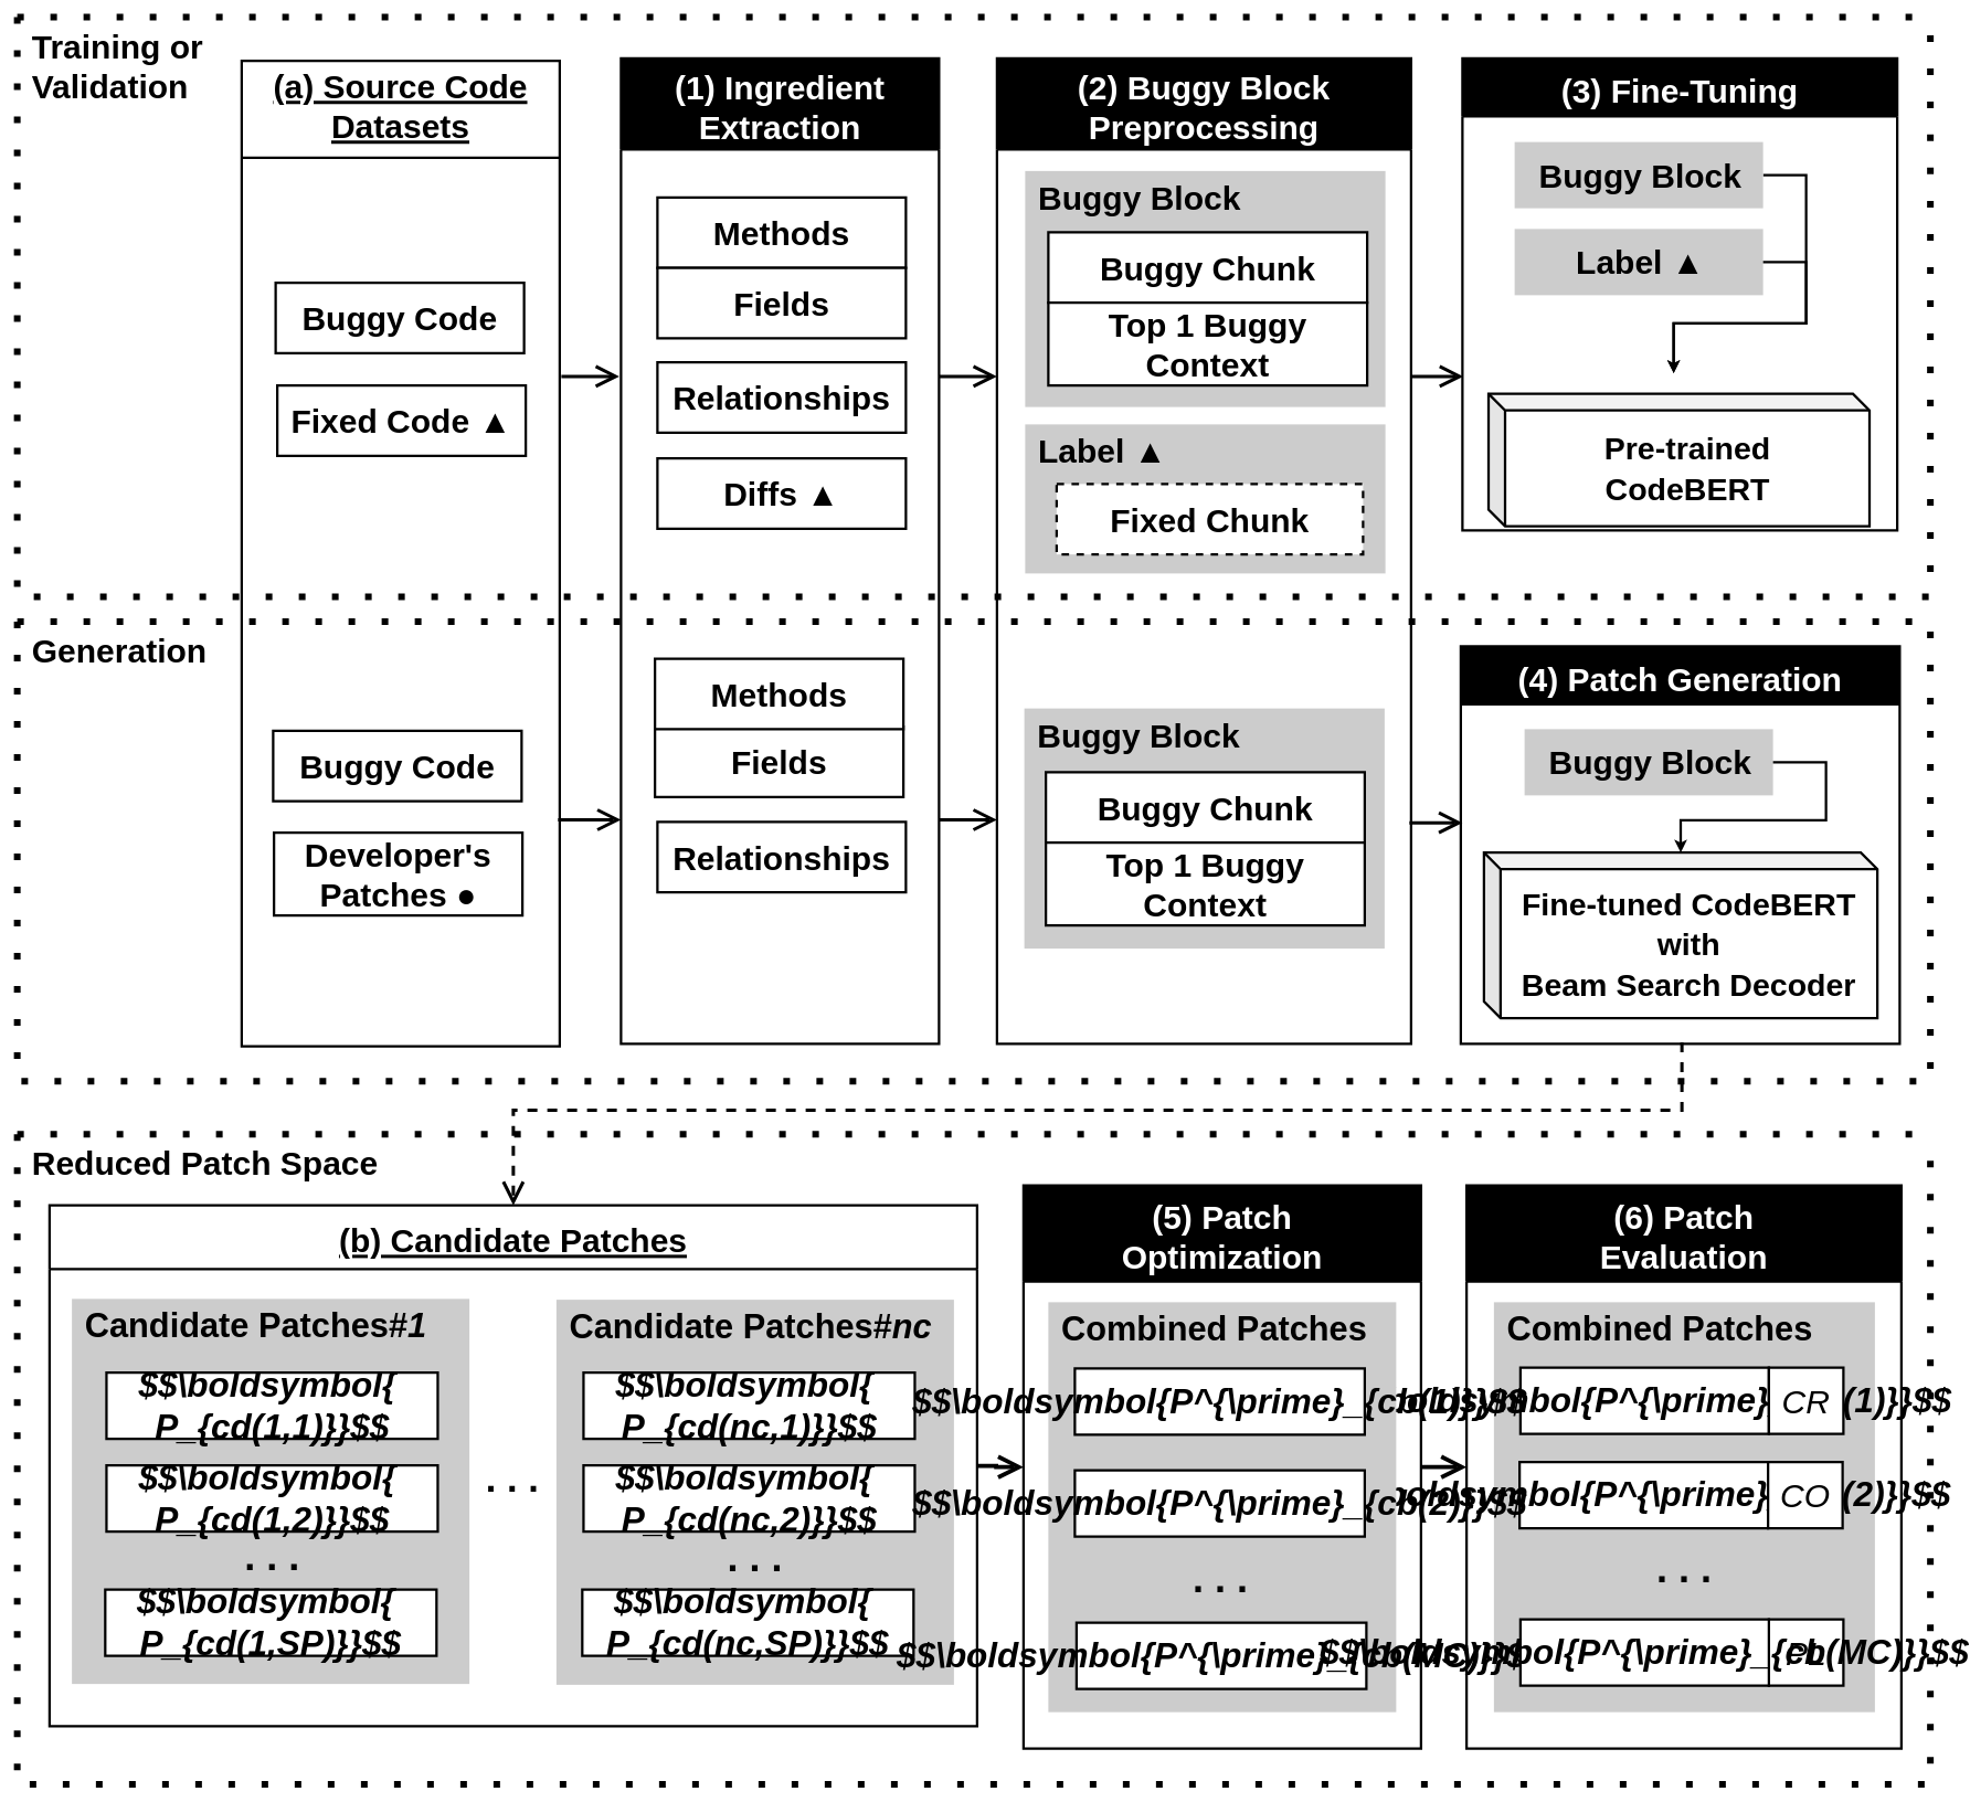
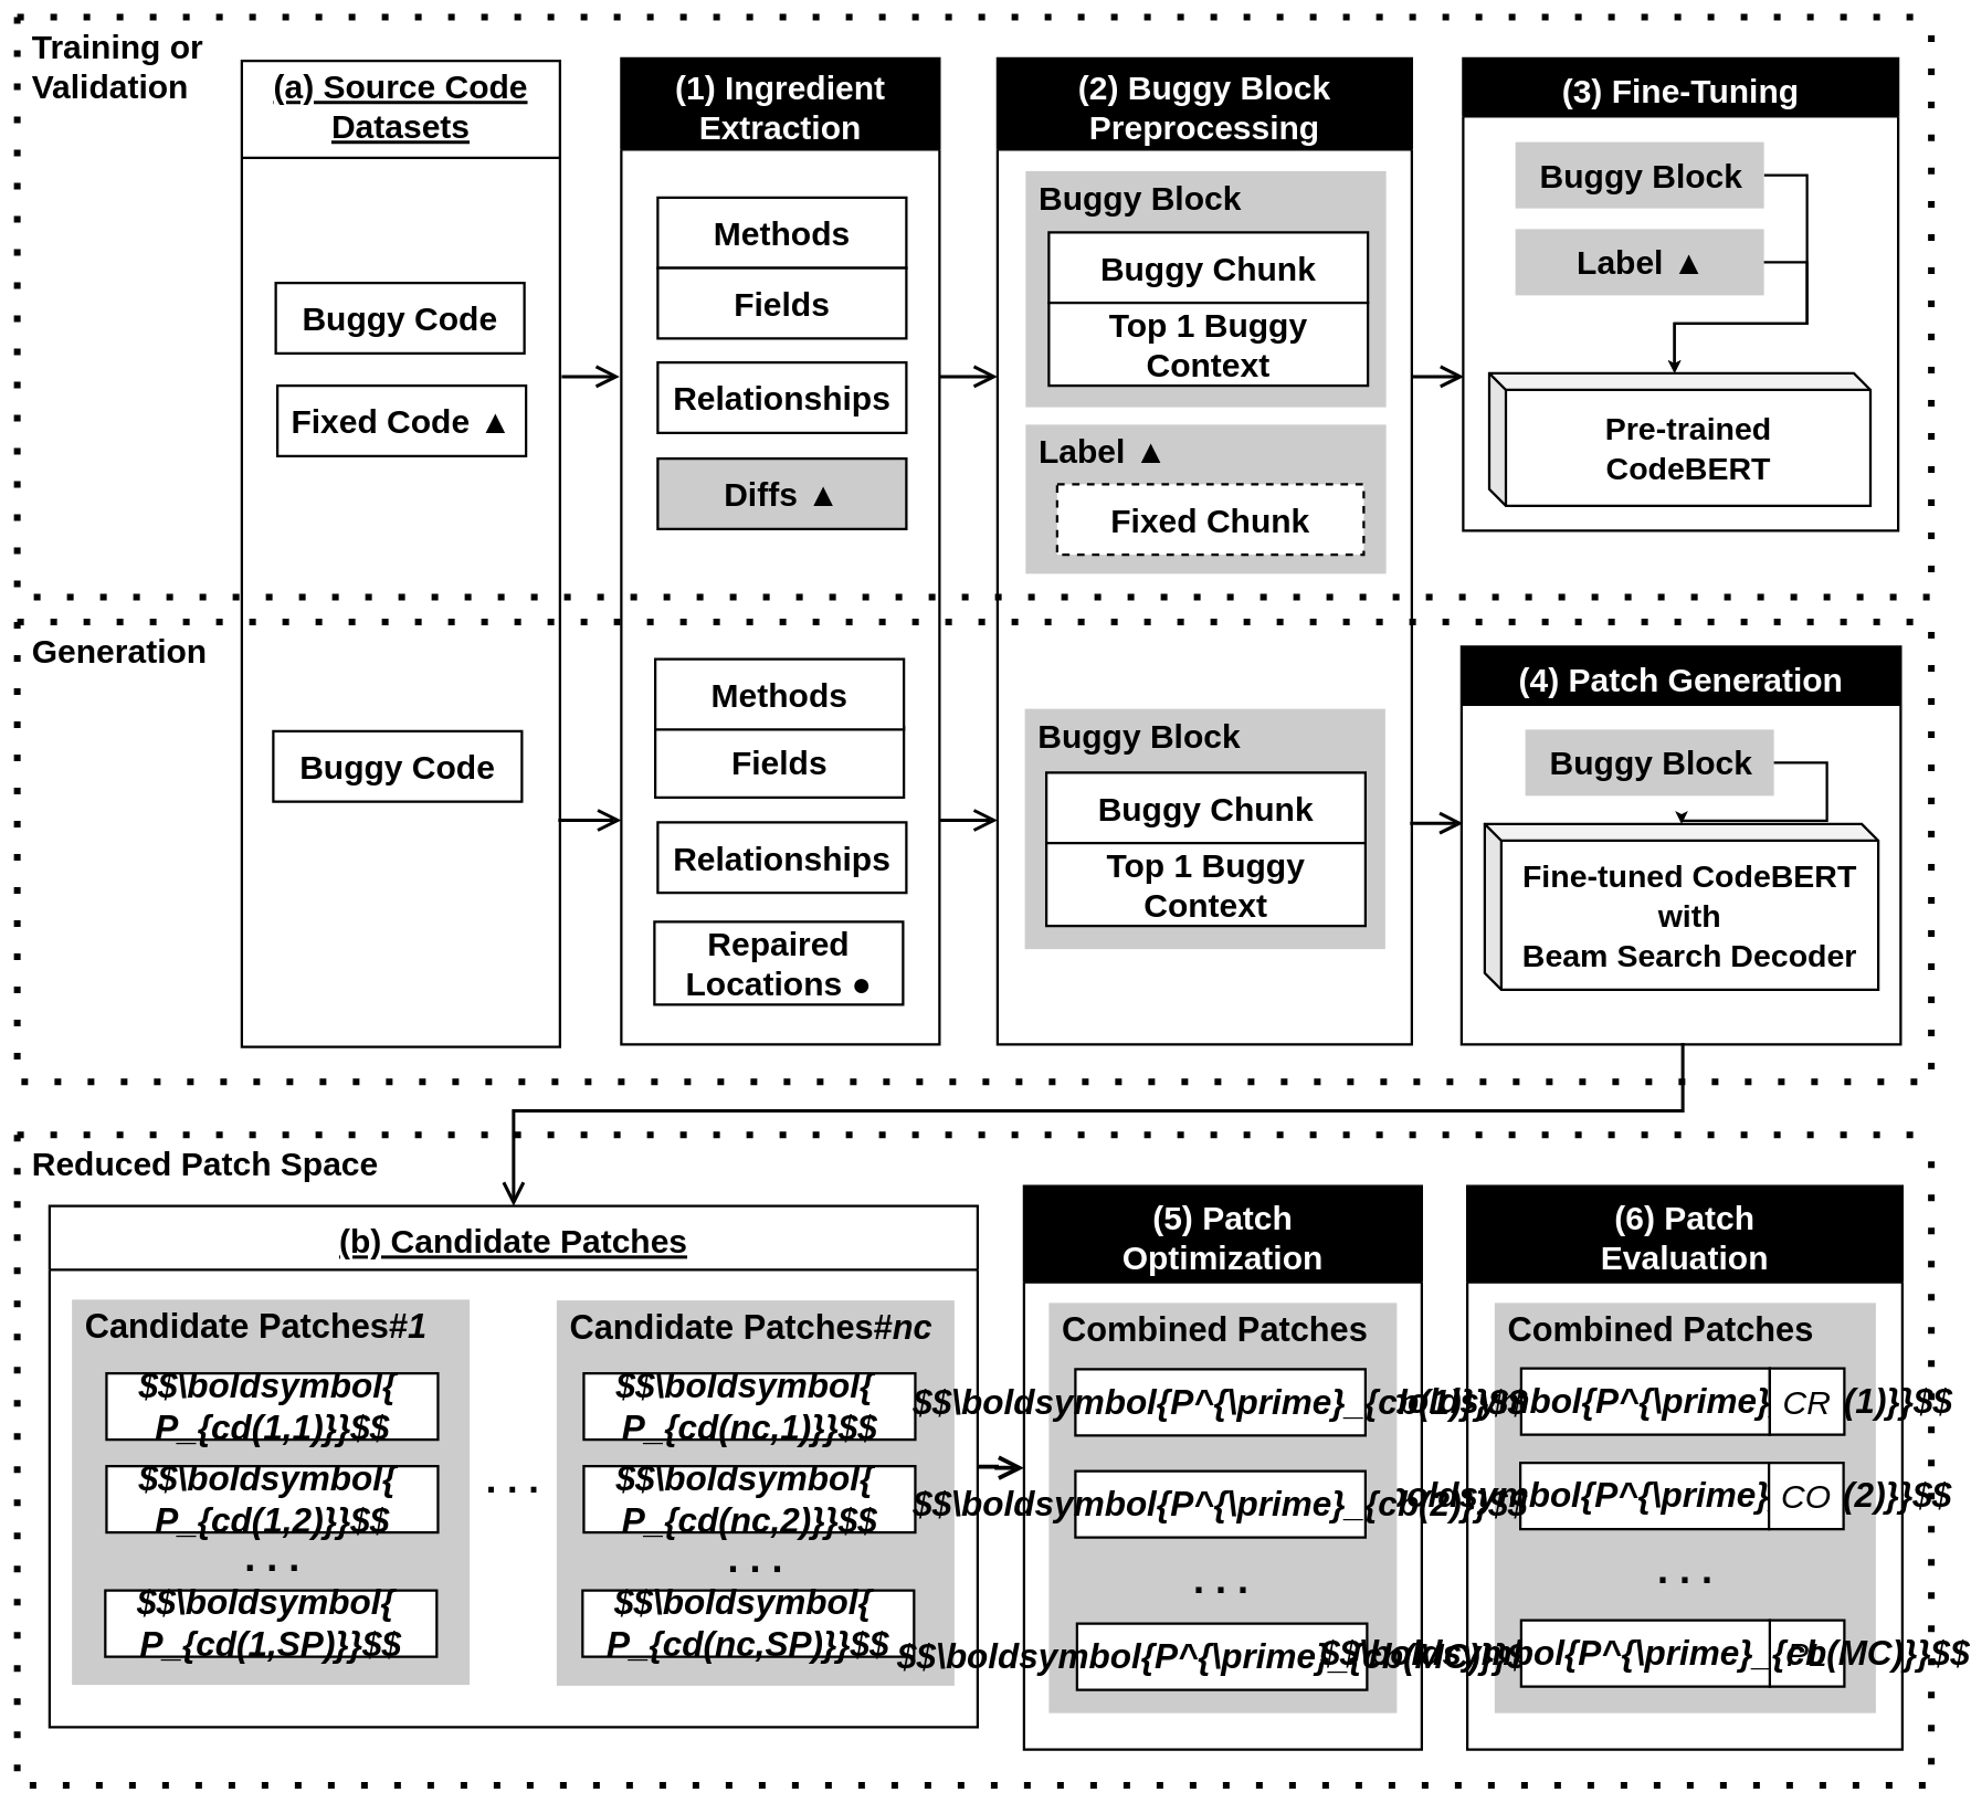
- <mxCell id="65" value="&lt;font style=&quot;font-size: 38px;&quot;&gt;Pre-trained&lt;br style=&quot;&quot;&gt;CodeBERT&lt;/font&gt;" style="shape=cube;whiteSpace=wrap;html=1;boundedLbl=1;backgroundOutline=1;darkOpacity=0.05;darkOpacity2=0.1;labelBackgroundColor=default;fontSize=40;fontColor=default;strokeWidth=3;fontStyle=1;swimlaneLine=1;" vertex="1" parent="62"><mxGeometry x="31.5" y="405" width="460" height="160" as="geometry" /></mxCell>
+ <mxCell id="65" value="&lt;font style=&quot;font-size: 38px;&quot;&gt;Pre-trained&lt;br style=&quot;&quot;&gt;CodeBERT&lt;/font&gt;" style="shape=cube;whiteSpace=wrap;html=1;boundedLbl=1;backgroundOutline=1;darkOpacity=0.05;darkOpacity2=0.1;labelBackgroundColor=default;fontSize=40;fontColor=default;strokeWidth=3;fontStyle=1;swimlaneLine=1;" vertex="1" parent="62"><mxGeometry x="31.5" y="380" width="460" height="160" as="geometry" /></mxCell>
- <mxCell id="48" value="&lt;font style=&quot;font-size: 40px;&quot;&gt;Diffs&amp;nbsp;&lt;/font&gt;&lt;span style=&quot;font-family: &amp;quot;맑은 고딕&amp;quot;, sans-serif; letter-spacing: -0.133px;&quot;&gt;▲&lt;/span&gt;" style="rounded=0;whiteSpace=wrap;html=1;fontSize=40;strokeWidth=3;fontStyle=1;verticalAlign=middle;swimlaneLine=1;" vertex="1" parent="44"><mxGeometry x="44" y="483" width="300" height="85" as="geometry" /></mxCell>
+ <mxCell id="48" value="&lt;font style=&quot;font-size: 40px;&quot;&gt;Diffs&amp;nbsp;&lt;/font&gt;&lt;span style=&quot;font-family: &amp;quot;맑은 고딕&amp;quot;, sans-serif; letter-spacing: -0.133px;&quot;&gt;▲&lt;/span&gt;" style="rounded=0;whiteSpace=wrap;html=1;fontSize=40;strokeWidth=3;fontStyle=1;verticalAlign=middle;swimlaneLine=1;fillColor=#cccccc;" vertex="1" parent="44"><mxGeometry x="44" y="483" width="300" height="85" as="geometry" /></mxCell>
- <mxCell id="39" value="Developer's Patches&amp;nbsp;&lt;span style=&quot;font-family: &amp;quot;맑은 고딕&amp;quot;, sans-serif; letter-spacing: -0.1pt;&quot;&gt;&lt;font style=&quot;font-size: 40px;&quot;&gt;●&lt;/font&gt;&lt;/span&gt;" style="rounded=0;whiteSpace=wrap;html=1;fontSize=40;strokeWidth=3;fontStyle=1;strokeColor=default;verticalAlign=middle;swimlaneLine=1;" vertex="1" parent="37"><mxGeometry x="39" y="932" width="300" height="100" as="geometry" /></mxCell>
- <mxCell id="34" value="&lt;font style=&quot;font-size: 38px;&quot;&gt;Fine-tuned CodeBERT&lt;br&gt;with &lt;br&gt;Beam Search Decoder&lt;/font&gt;" style="shape=cube;whiteSpace=wrap;html=1;boundedLbl=1;backgroundOutline=1;darkOpacity=0.05;darkOpacity2=0.1;labelBackgroundColor=default;fontSize=40;fontColor=default;strokeWidth=3;fontStyle=1;swimlaneLine=1;" vertex="1" parent="32"><mxGeometry x="28" y="249" width="475" height="200" as="geometry" /></mxCell>
+ <mxCell id="34" value="&lt;font style=&quot;font-size: 38px;&quot;&gt;Fine-tuned CodeBERT&lt;br&gt;with &lt;br&gt;Beam Search Decoder&lt;/font&gt;" style="shape=cube;whiteSpace=wrap;html=1;boundedLbl=1;backgroundOutline=1;darkOpacity=0.05;darkOpacity2=0.1;labelBackgroundColor=default;fontSize=40;fontColor=default;strokeWidth=3;fontStyle=1;swimlaneLine=1;" vertex="1" parent="32"><mxGeometry x="28" y="214" width="475" height="200" as="geometry" /></mxCell>
+ <mxCell id="52" value="&lt;font style=&quot;font-size: 40px;&quot;&gt;Repaired Locations&amp;nbsp;&lt;span style=&quot;font-family: &amp;quot;맑은 고딕&amp;quot;, sans-serif; letter-spacing: -0.133px;&quot;&gt;●&lt;/span&gt;&lt;br style=&quot;font-size: 40px;&quot;&gt;&lt;/font&gt;" style="rounded=0;whiteSpace=wrap;html=1;fontSize=40;strokeWidth=3;fontStyle=1;verticalAlign=middle;swimlaneLine=1;" vertex="1" parent="44"><mxGeometry x="40" y="1042" width="300" height="100" as="geometry" /></mxCell>
- <mxCell id="72" style="edgeStyle=orthogonalEdgeStyle;rounded=0;orthogonalLoop=1;jettySize=auto;html=1;exitX=0.5;exitY=1;exitDx=0;exitDy=0;entryX=0.5;entryY=0;entryDx=0;entryDy=0;fontSize=50;fontColor=default;strokeWidth=4;endArrow=open;endFill=0;endSize=20;dashed=1;" edge="1" parent="1" source="32" target="4"><mxGeometry relative="1" as="geometry"><Array as="points"><mxPoint x="2030" y="1340" /><mxPoint x="619" y="1340" /></Array></mxGeometry></mxCell>
+ <mxCell id="72" style="edgeStyle=orthogonalEdgeStyle;rounded=0;orthogonalLoop=1;jettySize=auto;html=1;exitX=0.5;exitY=1;exitDx=0;exitDy=0;entryX=0.5;entryY=0;entryDx=0;entryDy=0;fontSize=50;fontColor=default;strokeWidth=4;endArrow=open;endFill=0;endSize=20;" edge="1" parent="1" source="32" target="4"><mxGeometry relative="1" as="geometry"><Array as="points"><mxPoint x="2030" y="1340" /><mxPoint x="619" y="1340" /></Array></mxGeometry></mxCell>
- <mxCell id="30" style="edgeStyle=orthogonalEdgeStyle;rounded=0;orthogonalLoop=1;jettySize=auto;html=1;entryX=0;entryY=0.5;entryDx=0;entryDy=0;fontSize=46;endSize=20;endArrow=open;endFill=0;strokeWidth=5;exitX=1;exitY=0.5;exitDx=0;exitDy=0;" edge="1" parent="2" source="24" target="17"><mxGeometry relative="1" as="geometry"><mxPoint x="1192" y="434" as="sourcePoint" /><mxPoint x="1261" y="400" as="targetPoint" /></mxGeometry></mxCell>
